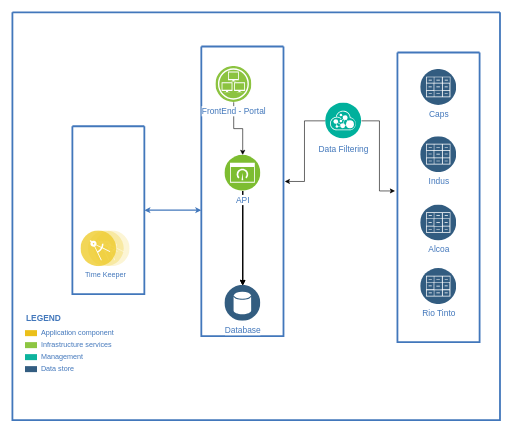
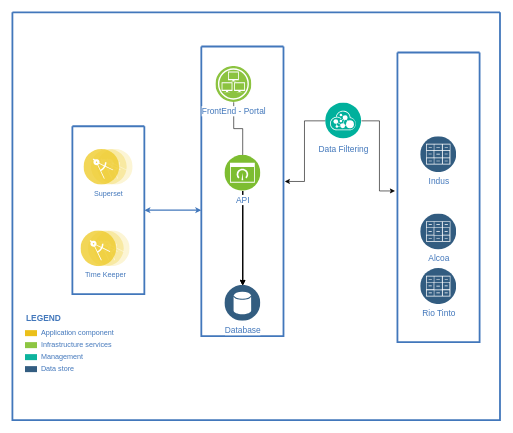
- <mxCell id="27" value="Caps" style="aspect=fixed;perimeter=ellipsePerimeter;html=1;align=center;shadow=0;dashed=0;image;image=img/lib/ibm/data/file_repository.svg;rounded=1;labelBackgroundColor=none;strokeColor=#666666;strokeWidth=3;fillColor=#C2952D;gradientColor=none;fontSize=14;fontColor=#4277BB;" vertex="1" parent="25"><mxGeometry x="38.5" y="28" width="60" height="60" as="geometry" /></mxCell>
- <mxCell id="16" value="" style="edgeStyle=orthogonalEdgeStyle;rounded=0;orthogonalLoop=1;jettySize=auto;html=1;" edge="1" parent="15" source="17" target="23"><mxGeometry relative="1" as="geometry" /></mxCell>
+ <mxCell id="16" value="" style="edgeStyle=orthogonalEdgeStyle;rounded=0;orthogonalLoop=1;jettySize=auto;html=1;endArrow=none;" edge="1" parent="15" source="17" target="23"><mxGeometry relative="1" as="geometry" /></mxCell>
+ <mxCell id="13" value="Superset" style="aspect=fixed;perimeter=ellipsePerimeter;html=1;align=center;shadow=0;dashed=0;image;image=img/lib/ibm/applications/microservice.svg;labelBackgroundColor=#ffffff;strokeColor=#666666;strokeWidth=3;fillColor=#C2952D;gradientColor=none;fontSize=12;fontColor=#4277BB;" parent="12" vertex="1"><mxGeometry x="19" y="38" width="82" height="60" as="geometry" /></mxCell>
- <mxCell id="26" value="Alcoa" style="aspect=fixed;perimeter=ellipsePerimeter;html=1;align=center;shadow=0;dashed=0;image;image=img/lib/ibm/data/file_repository.svg;rounded=1;labelBackgroundColor=none;strokeColor=#666666;strokeWidth=3;fillColor=#C2952D;gradientColor=none;fontSize=14;fontColor=#4277BB;" vertex="1" parent="25"><mxGeometry x="38.5" y="254" width="60" height="60" as="geometry" /></mxCell>
+ <mxCell id="26" value="Alcoa" style="aspect=fixed;perimeter=ellipsePerimeter;html=1;align=center;shadow=0;dashed=0;image;image=img/lib/ibm/data/file_repository.svg;rounded=1;labelBackgroundColor=none;strokeColor=#666666;strokeWidth=3;fillColor=#C2952D;gradientColor=none;fontSize=14;fontColor=#4277BB;" vertex="1" parent="25"><mxGeometry x="38.5" y="269" width="60" height="60" as="geometry" /></mxCell>
